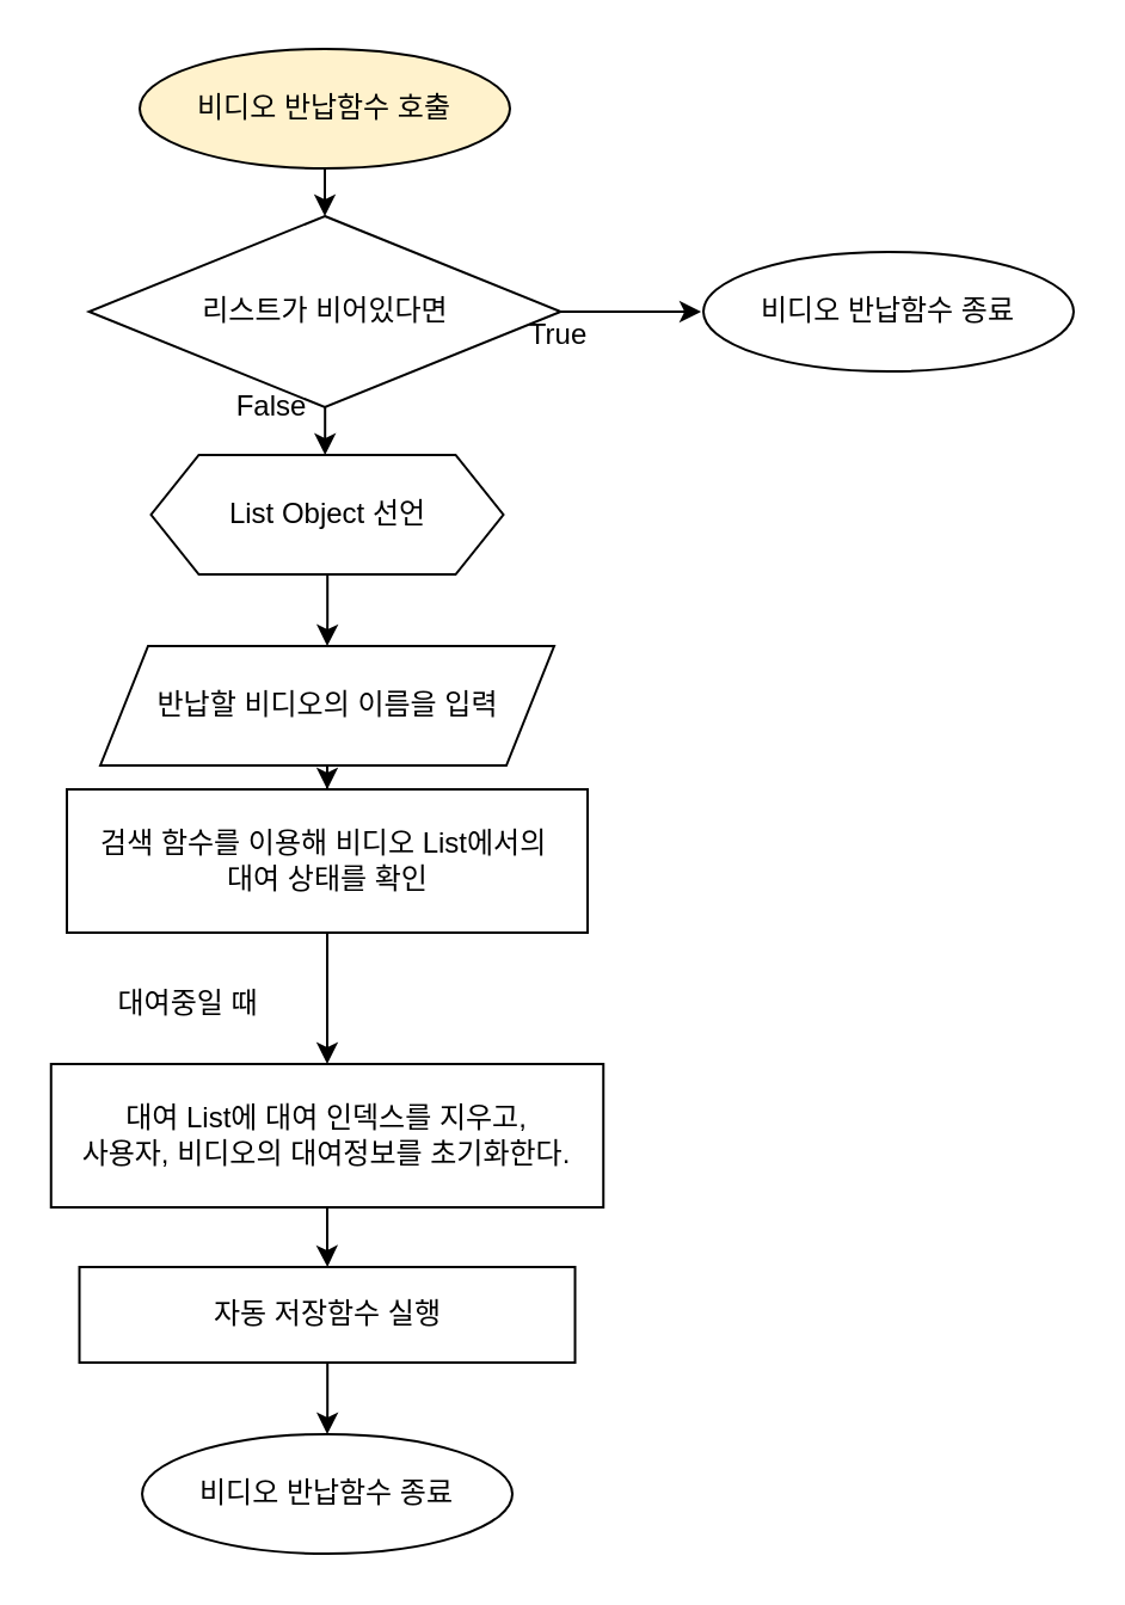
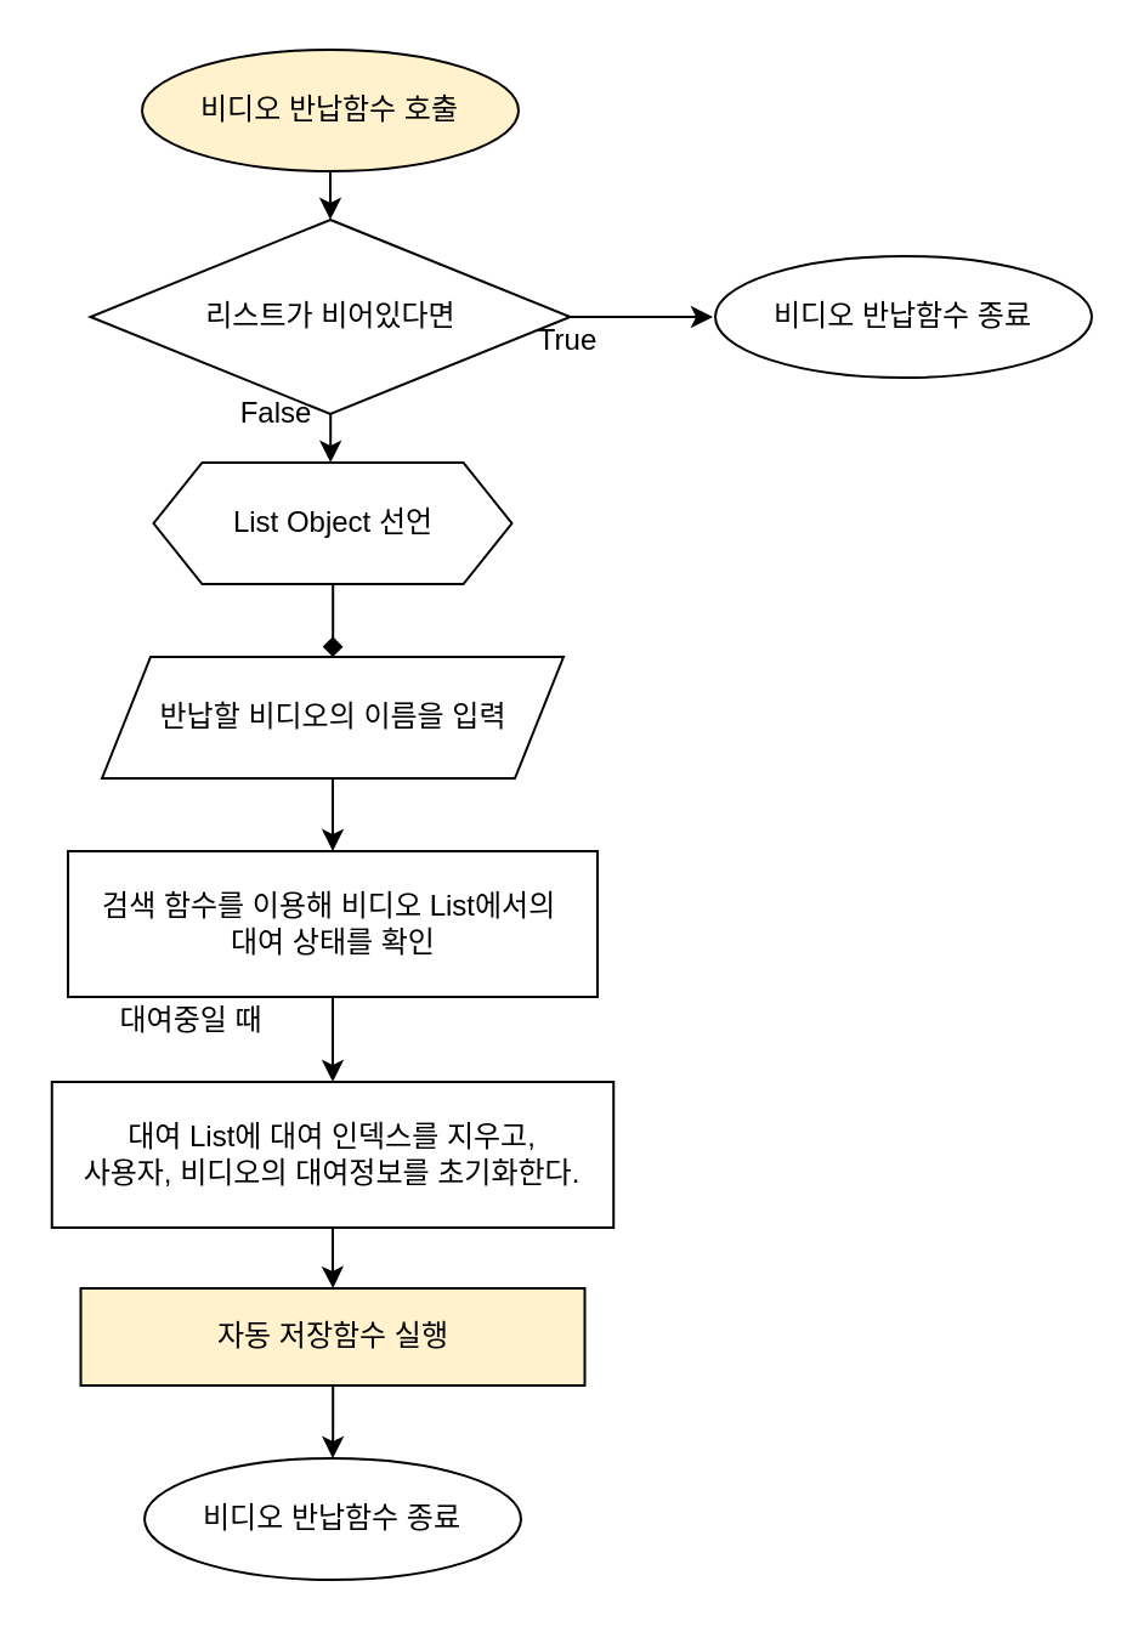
- <mxCell id="6" style="edgeStyle=orthogonalEdgeStyle;rounded=0;orthogonalLoop=1;jettySize=auto;html=1;entryX=0.5;entryY=0;entryDx=0;entryDy=0;" parent="1" source="7" target="5" edge="1"><mxGeometry relative="1" as="geometry" /></mxCell>
+ <mxCell id="6" style="edgeStyle=orthogonalEdgeStyle;rounded=0;orthogonalLoop=1;jettySize=auto;html=1;entryX=0.5;entryY=0;entryDx=0;entryDy=0;endArrow=diamond;" parent="1" source="7" target="5" edge="1"><mxGeometry relative="1" as="geometry" /></mxCell>
- <mxCell id="21" value="&lt;span&gt;검색 함수를 이용해 비디오 List에서의&amp;nbsp;&lt;/span&gt;&lt;br&gt;&lt;span&gt;대여 상태를 확인&lt;/span&gt;" style="rounded=0;whiteSpace=wrap;html=1;" vertex="1" parent="1"><mxGeometry x="27.51" y="330" width="218" height="60" as="geometry" /></mxCell>
+ <mxCell id="21" value="&lt;span&gt;검색 함수를 이용해 비디오 List에서의&amp;nbsp;&lt;/span&gt;&lt;br&gt;&lt;span&gt;대여 상태를 확인&lt;/span&gt;" style="rounded=0;whiteSpace=wrap;html=1;" vertex="1" parent="1"><mxGeometry x="27.51" y="350" width="218" height="60" as="geometry" /></mxCell>
- <mxCell id="10" value="자동 저장함수 실행" style="rounded=0;whiteSpace=wrap;html=1;" parent="1" vertex="1"><mxGeometry x="32.76" y="530" width="207.5" height="40" as="geometry" /></mxCell>
+ <mxCell id="10" value="자동 저장함수 실행" style="rounded=0;whiteSpace=wrap;html=1;fillColor=#fff2cc;" parent="1" vertex="1"><mxGeometry x="32.76" y="530" width="207.5" height="40" as="geometry" /></mxCell>
